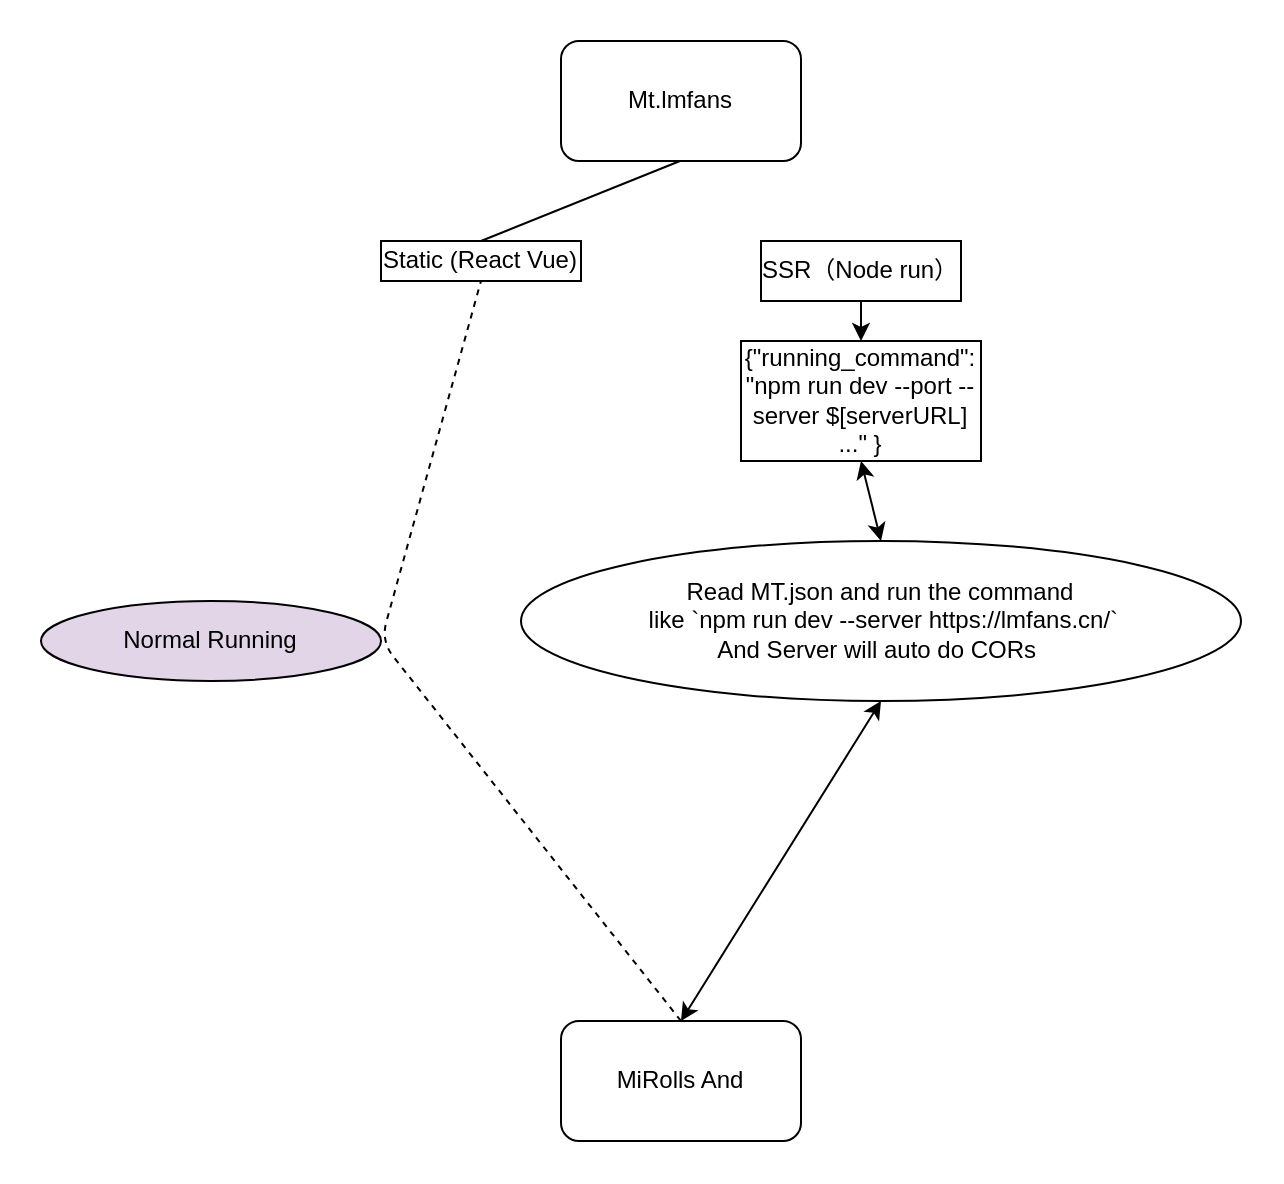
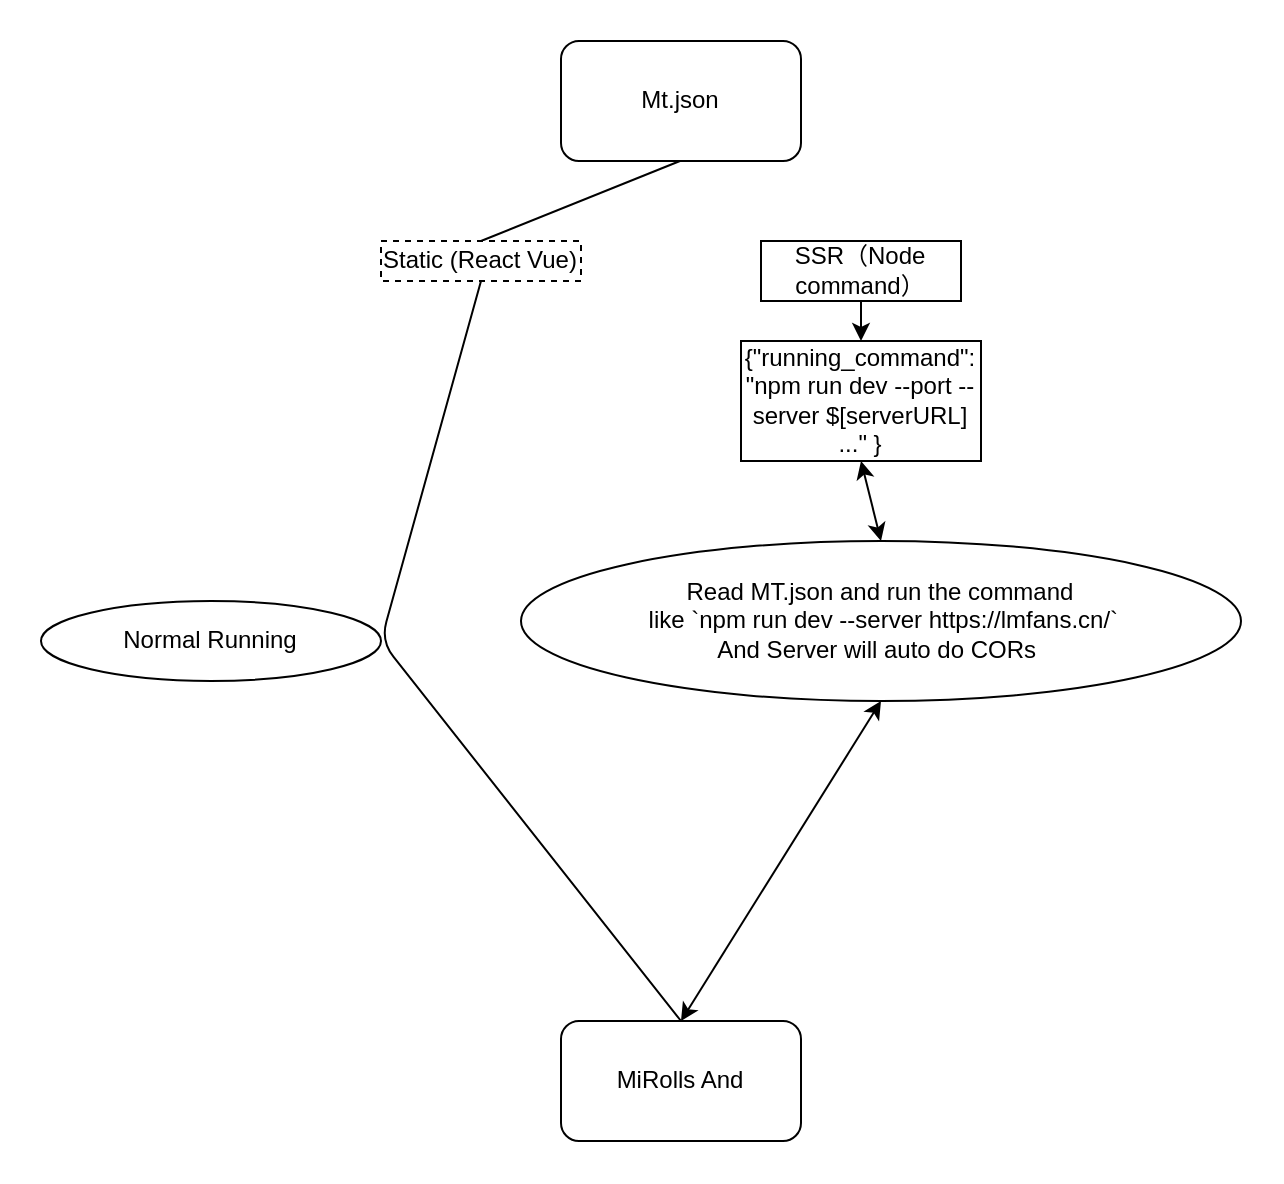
- <mxCell id="3" value="Mt.lmfans" style="rounded=1;whiteSpace=wrap;html=1;" vertex="1" parent="1"><mxGeometry x="280" y="20" width="120" height="60" as="geometry" /></mxCell>
+ <mxCell id="3" value="Mt.json" style="rounded=1;whiteSpace=wrap;html=1;" vertex="1" parent="1"><mxGeometry x="280" y="20" width="120" height="60" as="geometry" /></mxCell>
- <mxCell id="6" value="Static (React Vue)" style="rounded=0;whiteSpace=wrap;html=1;" vertex="1" parent="1"><mxGeometry x="190" y="120" width="100" height="20" as="geometry" /></mxCell>
+ <mxCell id="6" value="Static (React Vue)" style="rounded=0;whiteSpace=wrap;html=1;dashed=1;" vertex="1" parent="1"><mxGeometry x="190" y="120" width="100" height="20" as="geometry" /></mxCell>
- <mxCell id="5" value="SSR（Node run）" style="rounded=0;whiteSpace=wrap;html=1;" vertex="1" parent="1"><mxGeometry x="380" y="120" width="100" height="30" as="geometry" /></mxCell>
+ <mxCell id="5" value="SSR（Node command）" style="rounded=0;whiteSpace=wrap;html=1;" vertex="1" parent="1"><mxGeometry x="380" y="120" width="100" height="30" as="geometry" /></mxCell>
- <mxCell id="7" value="Normal Running" style="ellipse;whiteSpace=wrap;html=1;fillColor=#e1d5e7;" vertex="1" parent="1"><mxGeometry x="20" y="300" width="170" height="40" as="geometry" /></mxCell>
+ <mxCell id="7" value="Normal Running" style="ellipse;whiteSpace=wrap;html=1;" vertex="1" parent="1"><mxGeometry x="20" y="300" width="170" height="40" as="geometry" /></mxCell>
- <mxCell id="8" value="" style="endArrow=none;html=1;entryX=0.5;entryY=1;entryDx=0;entryDy=0;exitX=0.5;exitY=0;exitDx=0;exitDy=0;dashed=1;" edge="1" parent="1" source="2" target="6"><mxGeometry width="50" height="50" relative="1" as="geometry"><mxPoint x="290" y="340" as="sourcePoint" /><mxPoint x="340" y="290" as="targetPoint" /><Array as="points"><mxPoint x="190" y="320" /></Array></mxGeometry></mxCell>
+ <mxCell id="8" value="" style="endArrow=none;html=1;entryX=0.5;entryY=1;entryDx=0;entryDy=0;exitX=0.5;exitY=0;exitDx=0;exitDy=0;" edge="1" parent="1" source="2" target="6"><mxGeometry width="50" height="50" relative="1" as="geometry"><mxPoint x="290" y="340" as="sourcePoint" /><mxPoint x="340" y="290" as="targetPoint" /><Array as="points"><mxPoint x="190" y="320" /></Array></mxGeometry></mxCell>
